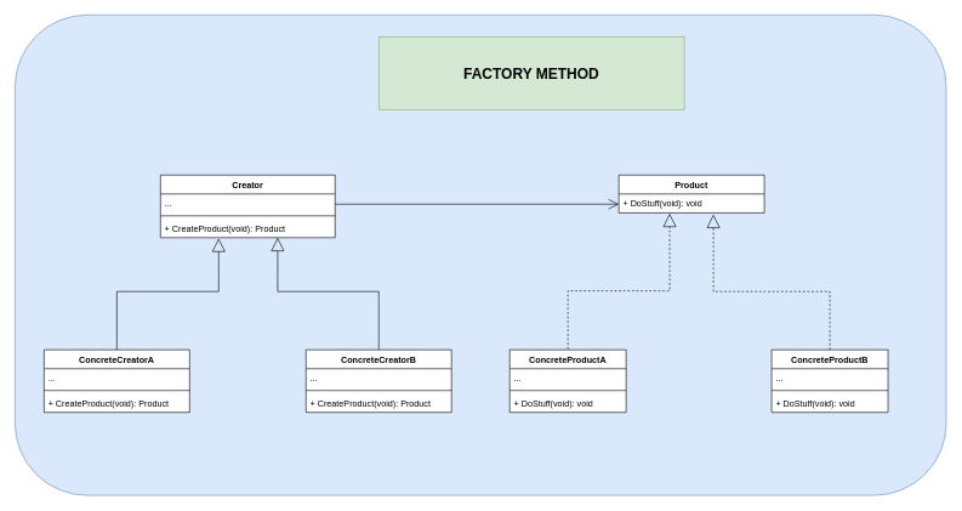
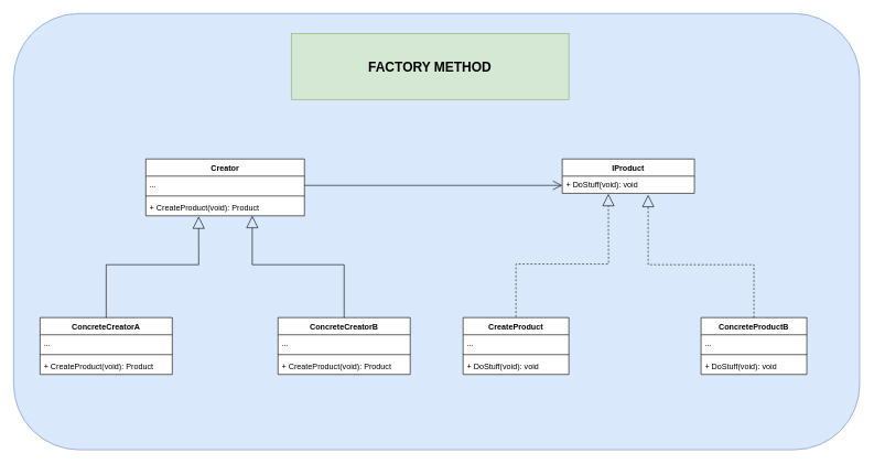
- <mxCell id="30" value="&lt;font size=&quot;1&quot; style=&quot;&quot;&gt;&lt;b style=&quot;font-size: 20px;&quot;&gt;FACTORY METHOD&lt;/b&gt;&lt;/font&gt;" style="rounded=0;whiteSpace=wrap;html=1;fillColor=#d5e8d4;strokeColor=#82b366;" vertex="1" parent="1"><mxGeometry x="520" y="50" width="420" height="100" as="geometry" /></mxCell>
+ <mxCell id="30" value="&lt;font size=&quot;1&quot; style=&quot;&quot;&gt;&lt;b style=&quot;font-size: 20px;&quot;&gt;FACTORY METHOD&lt;/b&gt;&lt;/font&gt;" style="rounded=0;whiteSpace=wrap;html=1;fillColor=#d5e8d4;strokeColor=#82b366;" vertex="1" parent="1"><mxGeometry x="440" y="50" width="420" height="100" as="geometry" /></mxCell>
- <mxCell id="7" value="Product" style="swimlane;fontStyle=1;align=center;verticalAlign=top;childLayout=stackLayout;horizontal=1;startSize=26;horizontalStack=0;resizeParent=1;resizeParentMax=0;resizeLast=0;collapsible=1;marginBottom=0;whiteSpace=wrap;html=1;fillStyle=solid;fillColor=default;swimlaneFillColor=default;" vertex="1" parent="1"><mxGeometry x="850" y="240" width="200" height="52" as="geometry" /></mxCell>
+ <mxCell id="7" value="IProduct" style="swimlane;fontStyle=1;align=center;verticalAlign=top;childLayout=stackLayout;horizontal=1;startSize=26;horizontalStack=0;resizeParent=1;resizeParentMax=0;resizeLast=0;collapsible=1;marginBottom=0;whiteSpace=wrap;html=1;fillStyle=solid;fillColor=default;swimlaneFillColor=default;" vertex="1" parent="1"><mxGeometry x="850" y="240" width="200" height="52" as="geometry" /></mxCell>
- <mxCell id="9" value="ConcreteProductA" style="swimlane;fontStyle=1;align=center;verticalAlign=top;childLayout=stackLayout;horizontal=1;startSize=26;horizontalStack=0;resizeParent=1;resizeParentMax=0;resizeLast=0;collapsible=1;marginBottom=0;whiteSpace=wrap;html=1;fillStyle=solid;fillColor=default;swimlaneFillColor=default;" vertex="1" parent="1"><mxGeometry x="700" y="480" width="160" height="86" as="geometry" /></mxCell>
+ <mxCell id="9" value="CreateProduct" style="swimlane;fontStyle=1;align=center;verticalAlign=top;childLayout=stackLayout;horizontal=1;startSize=26;horizontalStack=0;resizeParent=1;resizeParentMax=0;resizeLast=0;collapsible=1;marginBottom=0;whiteSpace=wrap;html=1;fillStyle=solid;fillColor=default;swimlaneFillColor=default;" vertex="1" parent="1"><mxGeometry x="700" y="480" width="160" height="86" as="geometry" /></mxCell>
